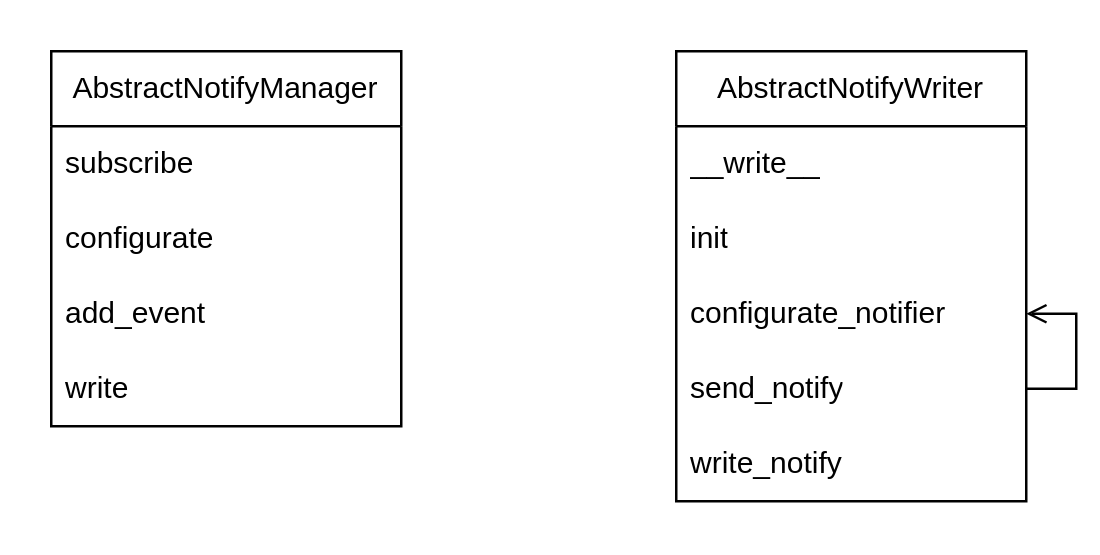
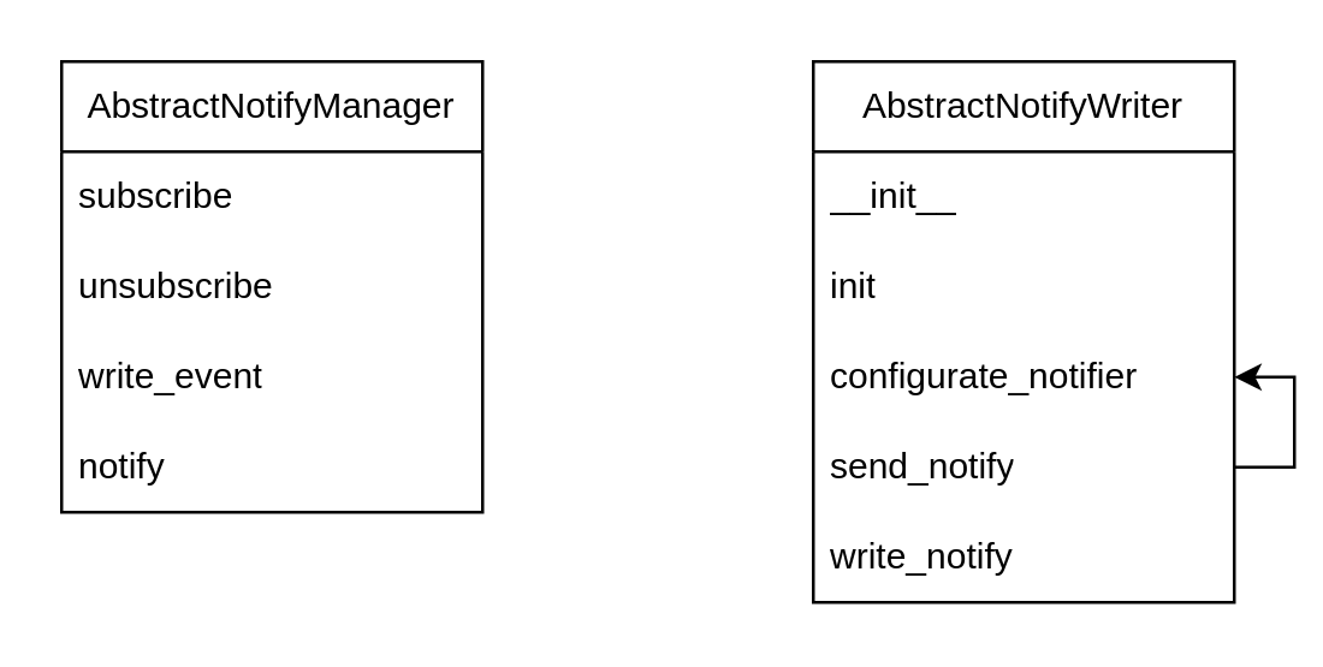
- <mxCell id="8" value="__write__" style="text;strokeColor=none;fillColor=none;align=left;verticalAlign=middle;spacingLeft=4;spacingRight=4;overflow=hidden;points=[[0,0.5],[1,0.5]];portConstraint=eastwest;rotatable=0;whiteSpace=wrap;html=1;" vertex="1" parent="7"><mxGeometry y="30" width="140" height="30" as="geometry" /></mxCell>
+ <mxCell id="8" value="__init__" style="text;strokeColor=none;fillColor=none;align=left;verticalAlign=middle;spacingLeft=4;spacingRight=4;overflow=hidden;points=[[0,0.5],[1,0.5]];portConstraint=eastwest;rotatable=0;whiteSpace=wrap;html=1;" vertex="1" parent="7"><mxGeometry y="30" width="140" height="30" as="geometry" /></mxCell>
- <mxCell id="4" value="configurate" style="text;strokeColor=none;fillColor=none;align=left;verticalAlign=middle;spacingLeft=4;spacingRight=4;overflow=hidden;points=[[0,0.5],[1,0.5]];portConstraint=eastwest;rotatable=0;whiteSpace=wrap;html=1;" vertex="1" parent="2"><mxGeometry y="60" width="140" height="30" as="geometry" /></mxCell>
+ <mxCell id="4" value="unsubscribe" style="text;strokeColor=none;fillColor=none;align=left;verticalAlign=middle;spacingLeft=4;spacingRight=4;overflow=hidden;points=[[0,0.5],[1,0.5]];portConstraint=eastwest;rotatable=0;whiteSpace=wrap;html=1;" vertex="1" parent="2"><mxGeometry y="60" width="140" height="30" as="geometry" /></mxCell>
- <mxCell id="5" value="add_event" style="text;strokeColor=none;fillColor=none;align=left;verticalAlign=middle;spacingLeft=4;spacingRight=4;overflow=hidden;points=[[0,0.5],[1,0.5]];portConstraint=eastwest;rotatable=0;whiteSpace=wrap;html=1;" vertex="1" parent="2"><mxGeometry y="90" width="140" height="30" as="geometry" /></mxCell>
+ <mxCell id="5" value="write_event" style="text;strokeColor=none;fillColor=none;align=left;verticalAlign=middle;spacingLeft=4;spacingRight=4;overflow=hidden;points=[[0,0.5],[1,0.5]];portConstraint=eastwest;rotatable=0;whiteSpace=wrap;html=1;" vertex="1" parent="2"><mxGeometry y="90" width="140" height="30" as="geometry" /></mxCell>
- <mxCell id="11" style="edgeStyle=orthogonalEdgeStyle;rounded=0;orthogonalLoop=1;jettySize=auto;html=1;endArrow=open;" edge="1" parent="7" source="12" target="10"><mxGeometry relative="1" as="geometry"><Array as="points"><mxPoint x="160" y="135" /><mxPoint x="160" y="105" /></Array></mxGeometry></mxCell>
+ <mxCell id="11" style="edgeStyle=orthogonalEdgeStyle;rounded=0;orthogonalLoop=1;jettySize=auto;html=1;" edge="1" parent="7" source="12" target="10"><mxGeometry relative="1" as="geometry"><Array as="points"><mxPoint x="160" y="135" /><mxPoint x="160" y="105" /></Array></mxGeometry></mxCell>
- <mxCell id="6" value="write" style="text;strokeColor=none;fillColor=none;align=left;verticalAlign=middle;spacingLeft=4;spacingRight=4;overflow=hidden;points=[[0,0.5],[1,0.5]];portConstraint=eastwest;rotatable=0;whiteSpace=wrap;html=1;" vertex="1" parent="2"><mxGeometry y="120" width="140" height="30" as="geometry" /></mxCell>
+ <mxCell id="6" value="notify" style="text;strokeColor=none;fillColor=none;align=left;verticalAlign=middle;spacingLeft=4;spacingRight=4;overflow=hidden;points=[[0,0.5],[1,0.5]];portConstraint=eastwest;rotatable=0;whiteSpace=wrap;html=1;" vertex="1" parent="2"><mxGeometry y="120" width="140" height="30" as="geometry" /></mxCell>
